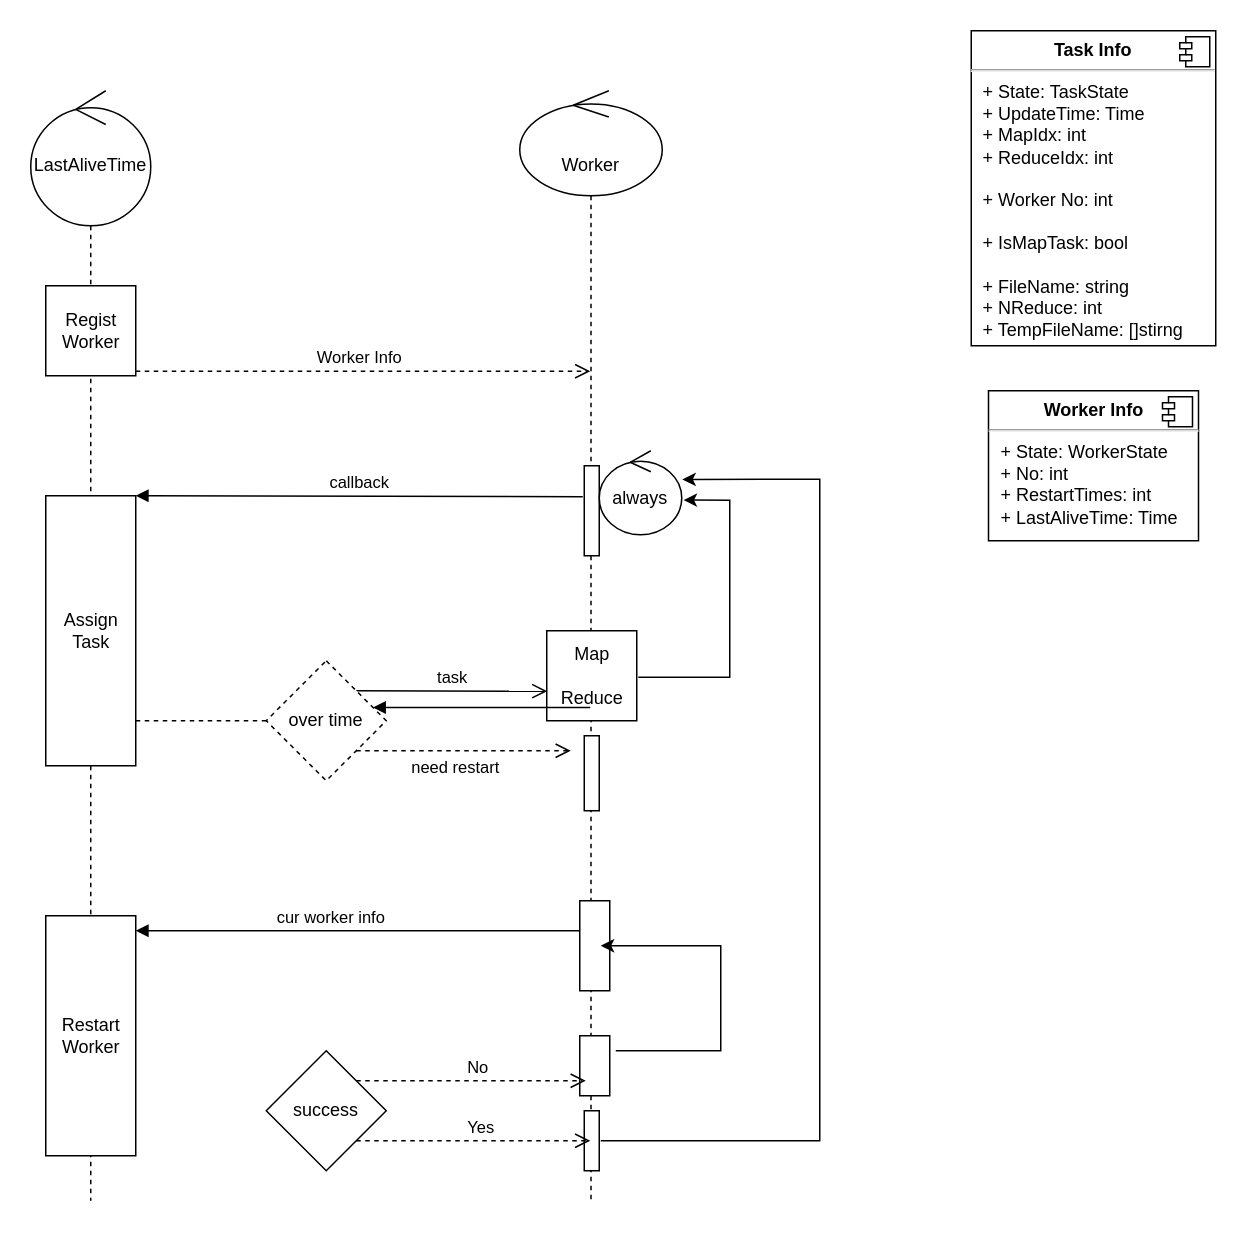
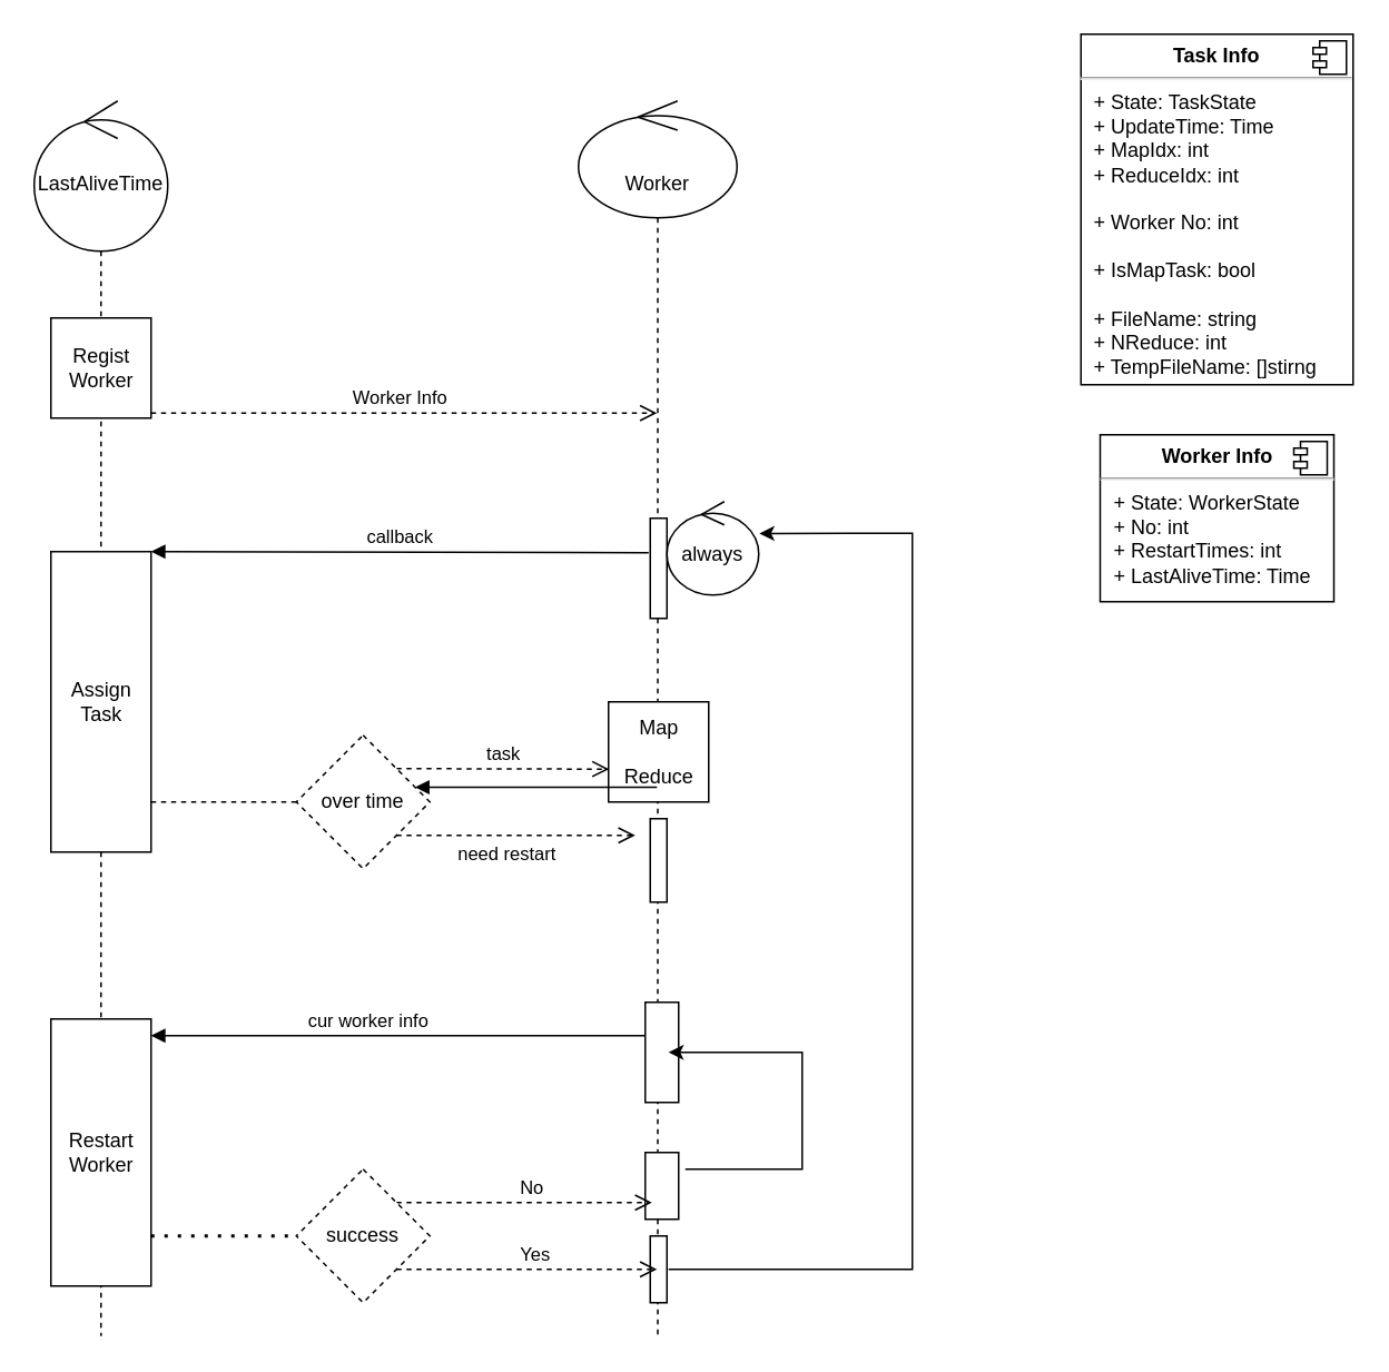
- <mxCell id="13" value="" style="endArrow=classic;html=1;rounded=0;entryX=1.022;entryY=0.587;entryDx=0;entryDy=0;entryPerimeter=0;exitX=1.017;exitY=0.517;exitDx=0;exitDy=0;exitPerimeter=0;" edge="1" parent="4" source="11" target="12"><mxGeometry width="50" height="50" relative="1" as="geometry"><mxPoint x="140" y="420" as="sourcePoint" /><mxPoint x="110" y="240" as="targetPoint" /><Array as="points"><mxPoint x="140" y="391" /><mxPoint x="140" y="273" /></Array></mxGeometry></mxCell>
- <mxCell id="22" value="task" style="html=1;verticalAlign=bottom;endArrow=open;dashed=0;endSize=8;rounded=0;startArrow=none;exitX=1;exitY=0;exitDx=0;exitDy=0;entryX=0.006;entryY=0.672;entryDx=0;entryDy=0;entryPerimeter=0;" edge="1" source="31" parent="1" target="11"><mxGeometry relative="1" as="geometry"><mxPoint x="360" y="460" as="targetPoint" /><mxPoint x="300" y="320" as="sourcePoint" /><Array as="points" /></mxGeometry></mxCell>
+ <mxCell id="22" value="task" style="html=1;verticalAlign=bottom;endArrow=open;dashed=1;endSize=8;rounded=0;startArrow=none;exitX=1;exitY=0;exitDx=0;exitDy=0;entryX=0.006;entryY=0.672;entryDx=0;entryDy=0;entryPerimeter=0;" edge="1" source="31" parent="1" target="11"><mxGeometry relative="1" as="geometry"><mxPoint x="360" y="460" as="targetPoint" /><mxPoint x="300" y="320" as="sourcePoint" /><Array as="points" /></mxGeometry></mxCell>
+ <mxCell id="28" value="" style="endArrow=none;dashed=1;html=1;dashPattern=1 3;strokeWidth=2;rounded=0;entryX=0;entryY=0.5;entryDx=0;entryDy=0;" edge="1" parent="1" source="18" target="32"><mxGeometry width="50" height="50" relative="1" as="geometry"><mxPoint x="90" y="720" as="sourcePoint" /><mxPoint x="186.36" y="699.35" as="targetPoint" /></mxGeometry></mxCell>
- <mxCell id="32" value="success" style="rhombus;whiteSpace=wrap;html=1;" vertex="1" parent="1"><mxGeometry x="177" y="700" width="80" height="80" as="geometry" /></mxCell>
+ <mxCell id="32" value="success" style="rhombus;whiteSpace=wrap;html=1;dashed=1;" vertex="1" parent="1"><mxGeometry x="177" y="700" width="80" height="80" as="geometry" /></mxCell>
